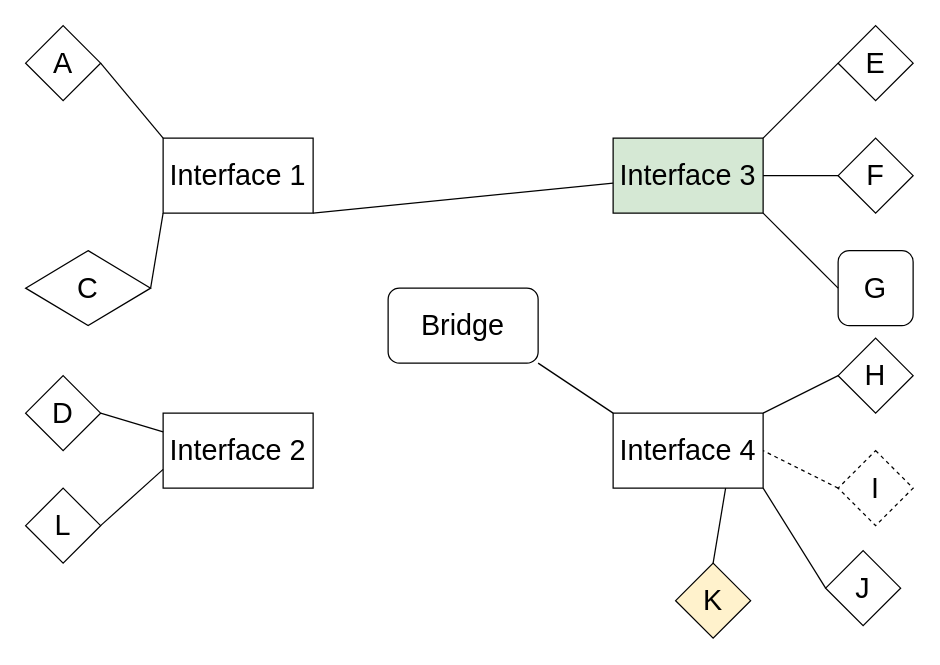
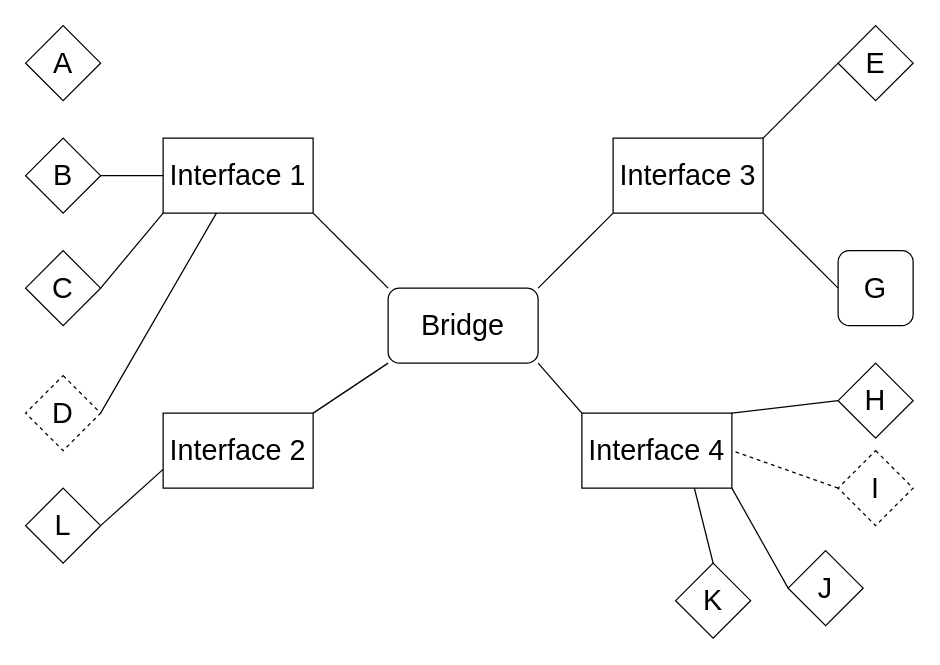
- <mxCell id="12" value="" style="endArrow=none;html=1;fontSize=23;entryX=0;entryY=0;entryDx=0;entryDy=0;exitX=1;exitY=0.5;exitDx=0;exitDy=0;" parent="1" source="11" target="3" edge="1"><mxGeometry width="50" height="50" relative="1" as="geometry"><mxPoint x="260" y="180" as="sourcePoint" /><mxPoint x="320" y="240" as="targetPoint" /></mxGeometry></mxCell>
+ <mxCell id="13" value="B" style="rhombus;whiteSpace=wrap;html=1;fontSize=23;" parent="1" vertex="1"><mxGeometry x="20" y="110" width="60" height="60" as="geometry" /></mxCell>
+ <mxCell id="14" value="" style="endArrow=none;html=1;fontSize=23;entryX=0;entryY=0.5;entryDx=0;entryDy=0;exitX=1;exitY=0.5;exitDx=0;exitDy=0;" parent="1" source="13" target="3" edge="1"><mxGeometry width="50" height="50" relative="1" as="geometry"><mxPoint x="260" y="250" as="sourcePoint" /><mxPoint x="130" y="130" as="targetPoint" /></mxGeometry></mxCell>
- <mxCell id="5" value="Interface 3" style="rounded=0;whiteSpace=wrap;html=1;fontSize=23;fillColor=#d5e8d4;" parent="1" vertex="1"><mxGeometry x="490" y="110" width="120" height="60" as="geometry" /></mxCell>
+ <mxCell id="5" value="Interface 3" style="rounded=0;whiteSpace=wrap;html=1;fontSize=23;" parent="1" vertex="1"><mxGeometry x="490" y="110" width="120" height="60" as="geometry" /></mxCell>
- <mxCell id="24" value="" style="endArrow=none;html=1;fontSize=23;entryX=1;entryY=0.5;entryDx=0;entryDy=0;exitX=0;exitY=0.5;exitDx=0;exitDy=0;" parent="1" source="23" target="5" edge="1"><mxGeometry width="50" height="50" relative="1" as="geometry"><mxPoint x="750" y="210" as="sourcePoint" /><mxPoint x="610" y="200" as="targetPoint" /></mxGeometry></mxCell>
- <mxCell id="23" value="F" style="rhombus;whiteSpace=wrap;html=1;fontSize=23;" parent="1" vertex="1"><mxGeometry x="670" y="110" width="60" height="60" as="geometry" /></mxCell>
- <mxCell id="7" value="" style="endArrow=none;html=1;fontSize=23;exitX=1;exitY=1;exitDx=0;exitDy=0;" parent="1" source="3" target="5" edge="1"><mxGeometry width="50" height="50" relative="1" as="geometry"><mxPoint x="250" y="220" as="sourcePoint" /><mxPoint x="300" y="170" as="targetPoint" /></mxGeometry></mxCell>
+ <mxCell id="7" value="" style="endArrow=none;html=1;fontSize=23;entryX=0;entryY=0;entryDx=0;entryDy=0;exitX=1;exitY=1;exitDx=0;exitDy=0;" parent="1" source="3" target="2" edge="1"><mxGeometry width="50" height="50" relative="1" as="geometry"><mxPoint x="250" y="220" as="sourcePoint" /><mxPoint x="300" y="170" as="targetPoint" /></mxGeometry></mxCell>
+ <mxCell id="10" value="" style="endArrow=none;html=1;fontSize=23;entryX=1;entryY=0;entryDx=0;entryDy=0;exitX=0;exitY=1;exitDx=0;exitDy=0;" parent="1" source="5" target="2" edge="1"><mxGeometry width="50" height="50" relative="1" as="geometry"><mxPoint x="280" y="200" as="sourcePoint" /><mxPoint x="340" y="260" as="targetPoint" /></mxGeometry></mxCell>
- <mxCell id="15" value="C" style="rhombus;whiteSpace=wrap;html=1;fontSize=23;" parent="1" vertex="1"><mxGeometry x="20" y="200" width="100" height="60" as="geometry" /></mxCell>
+ <mxCell id="15" value="C" style="rhombus;whiteSpace=wrap;html=1;fontSize=23;" parent="1" vertex="1"><mxGeometry x="20" y="200" width="60" height="60" as="geometry" /></mxCell>
- <mxCell id="27" value="H" style="rhombus;whiteSpace=wrap;html=1;fontSize=23;" parent="1" vertex="1"><mxGeometry x="670" y="270" width="60" height="60" as="geometry" /></mxCell>
+ <mxCell id="27" value="H" style="rhombus;whiteSpace=wrap;html=1;fontSize=23;" parent="1" vertex="1"><mxGeometry x="670" y="290" width="60" height="60" as="geometry" /></mxCell>
+ <mxCell id="8" value="" style="endArrow=none;html=1;fontSize=23;entryX=0;entryY=1;entryDx=0;entryDy=0;exitX=1;exitY=0;exitDx=0;exitDy=0;" parent="1" source="4" target="2" edge="1"><mxGeometry width="50" height="50" relative="1" as="geometry"><mxPoint x="260" y="180" as="sourcePoint" /><mxPoint x="320" y="240" as="targetPoint" /></mxGeometry></mxCell>
- <mxCell id="17" value="D" style="rhombus;whiteSpace=wrap;html=1;fontSize=23;" parent="1" vertex="1"><mxGeometry x="20" y="300" width="60" height="60" as="geometry" /></mxCell>
+ <mxCell id="17" value="D" style="rhombus;whiteSpace=wrap;html=1;fontSize=23;dashed=1;" parent="1" vertex="1"><mxGeometry x="20" y="300" width="60" height="60" as="geometry" /></mxCell>
- <mxCell id="18" value="" style="endArrow=none;html=1;fontSize=23;entryX=0;entryY=0.25;entryDx=0;entryDy=0;exitX=1;exitY=0.5;exitDx=0;exitDy=0;" parent="1" source="17" target="4" edge="1"><mxGeometry width="50" height="50" relative="1" as="geometry"><mxPoint x="260" y="440" as="sourcePoint" /><mxPoint x="130" y="370" as="targetPoint" /></mxGeometry></mxCell>
+ <mxCell id="18" value="" style="endArrow=none;html=1;fontSize=23;exitX=1;exitY=0.5;exitDx=0;exitDy=0;" parent="1" source="17" target="3" edge="1"><mxGeometry width="50" height="50" relative="1" as="geometry"><mxPoint x="260" y="440" as="sourcePoint" /><mxPoint x="130" y="370" as="targetPoint" /></mxGeometry></mxCell>
- <mxCell id="6" value="Interface 4" style="rounded=0;whiteSpace=wrap;html=1;fontSize=23;" parent="1" vertex="1"><mxGeometry x="490" y="330" width="120" height="60" as="geometry" /></mxCell>
+ <mxCell id="6" value="Interface 4" style="rounded=0;whiteSpace=wrap;html=1;fontSize=23;" parent="1" vertex="1"><mxGeometry x="465" y="330" width="120" height="60" as="geometry" /></mxCell>
- <mxCell id="31" value="J" style="rhombus;whiteSpace=wrap;html=1;fontSize=23;" parent="1" vertex="1"><mxGeometry x="660" y="440" width="60" height="60" as="geometry" /></mxCell>
+ <mxCell id="31" value="J" style="rhombus;whiteSpace=wrap;html=1;fontSize=23;" parent="1" vertex="1"><mxGeometry x="630" y="440" width="60" height="60" as="geometry" /></mxCell>
- <mxCell id="33" value="K" style="rhombus;whiteSpace=wrap;html=1;fontSize=23;fillColor=#fff2cc;" parent="1" vertex="1"><mxGeometry x="540" y="450" width="60" height="60" as="geometry" /></mxCell>
+ <mxCell id="33" value="K" style="rhombus;whiteSpace=wrap;html=1;fontSize=23;" parent="1" vertex="1"><mxGeometry x="540" y="450" width="60" height="60" as="geometry" /></mxCell>
